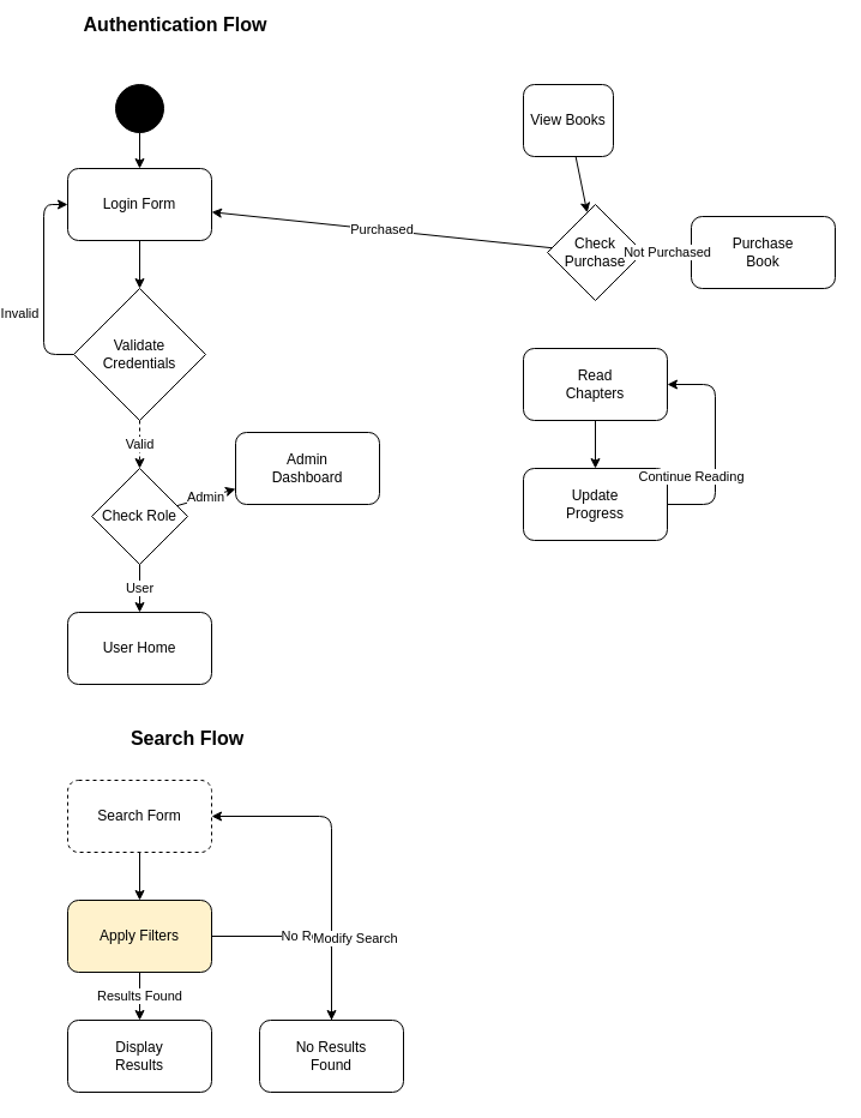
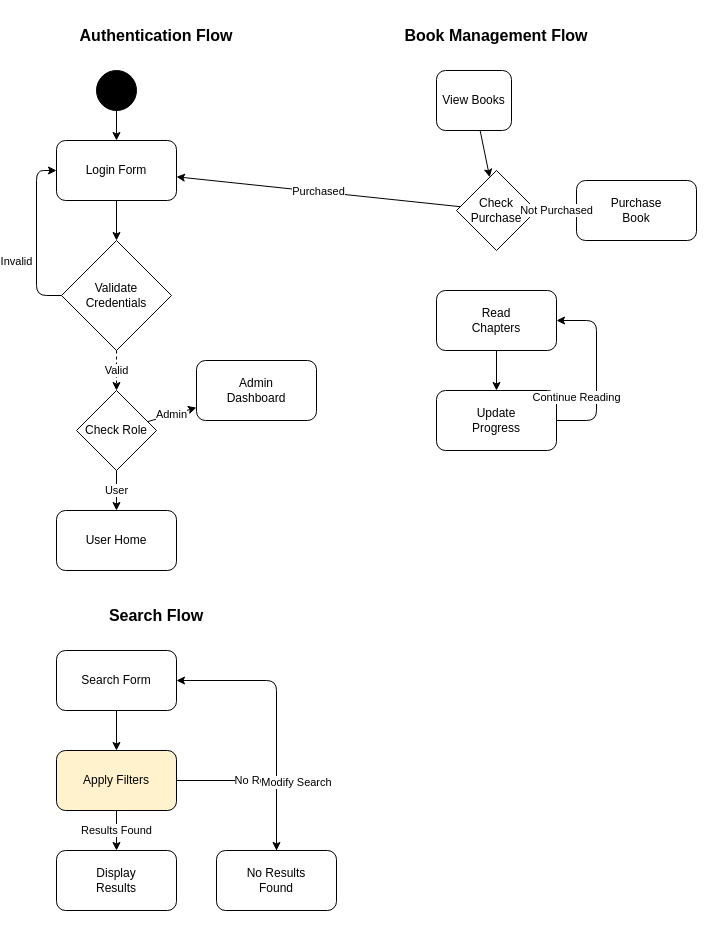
- <mxCell id="2" value="Authentication Flow" style="text;html=1;strokeColor=none;fillColor=none;align=center;verticalAlign=middle;whiteSpace=wrap;rounded=0;fontSize=16;fontStyle=1" vertex="1" parent="1"><mxGeometry x="30" y="5" width="200" height="30" as="geometry" /></mxCell>
+ <mxCell id="2" value="Authentication Flow" style="text;html=1;strokeColor=none;fillColor=none;align=center;verticalAlign=middle;whiteSpace=wrap;rounded=0;fontSize=16;fontStyle=1" vertex="1" parent="1"><mxGeometry x="40" y="20" width="200" height="30" as="geometry" /></mxCell>
+ <mxCell id="15" value="Book Management Flow" style="text;html=1;strokeColor=none;fillColor=none;align=center;verticalAlign=middle;whiteSpace=wrap;rounded=0;fontSize=16;fontStyle=1" vertex="1" parent="1"><mxGeometry x="380" y="20" width="200" height="30" as="geometry" /></mxCell>
- <mxCell id="27" value="Search Form" style="rounded=1;whiteSpace=wrap;html=1;dashed=1;" vertex="1" parent="1"><mxGeometry x="40" y="650" width="120" height="60" as="geometry" /></mxCell>
+ <mxCell id="27" value="Search Form" style="rounded=1;whiteSpace=wrap;html=1;" vertex="1" parent="1"><mxGeometry x="40" y="650" width="120" height="60" as="geometry" /></mxCell>
